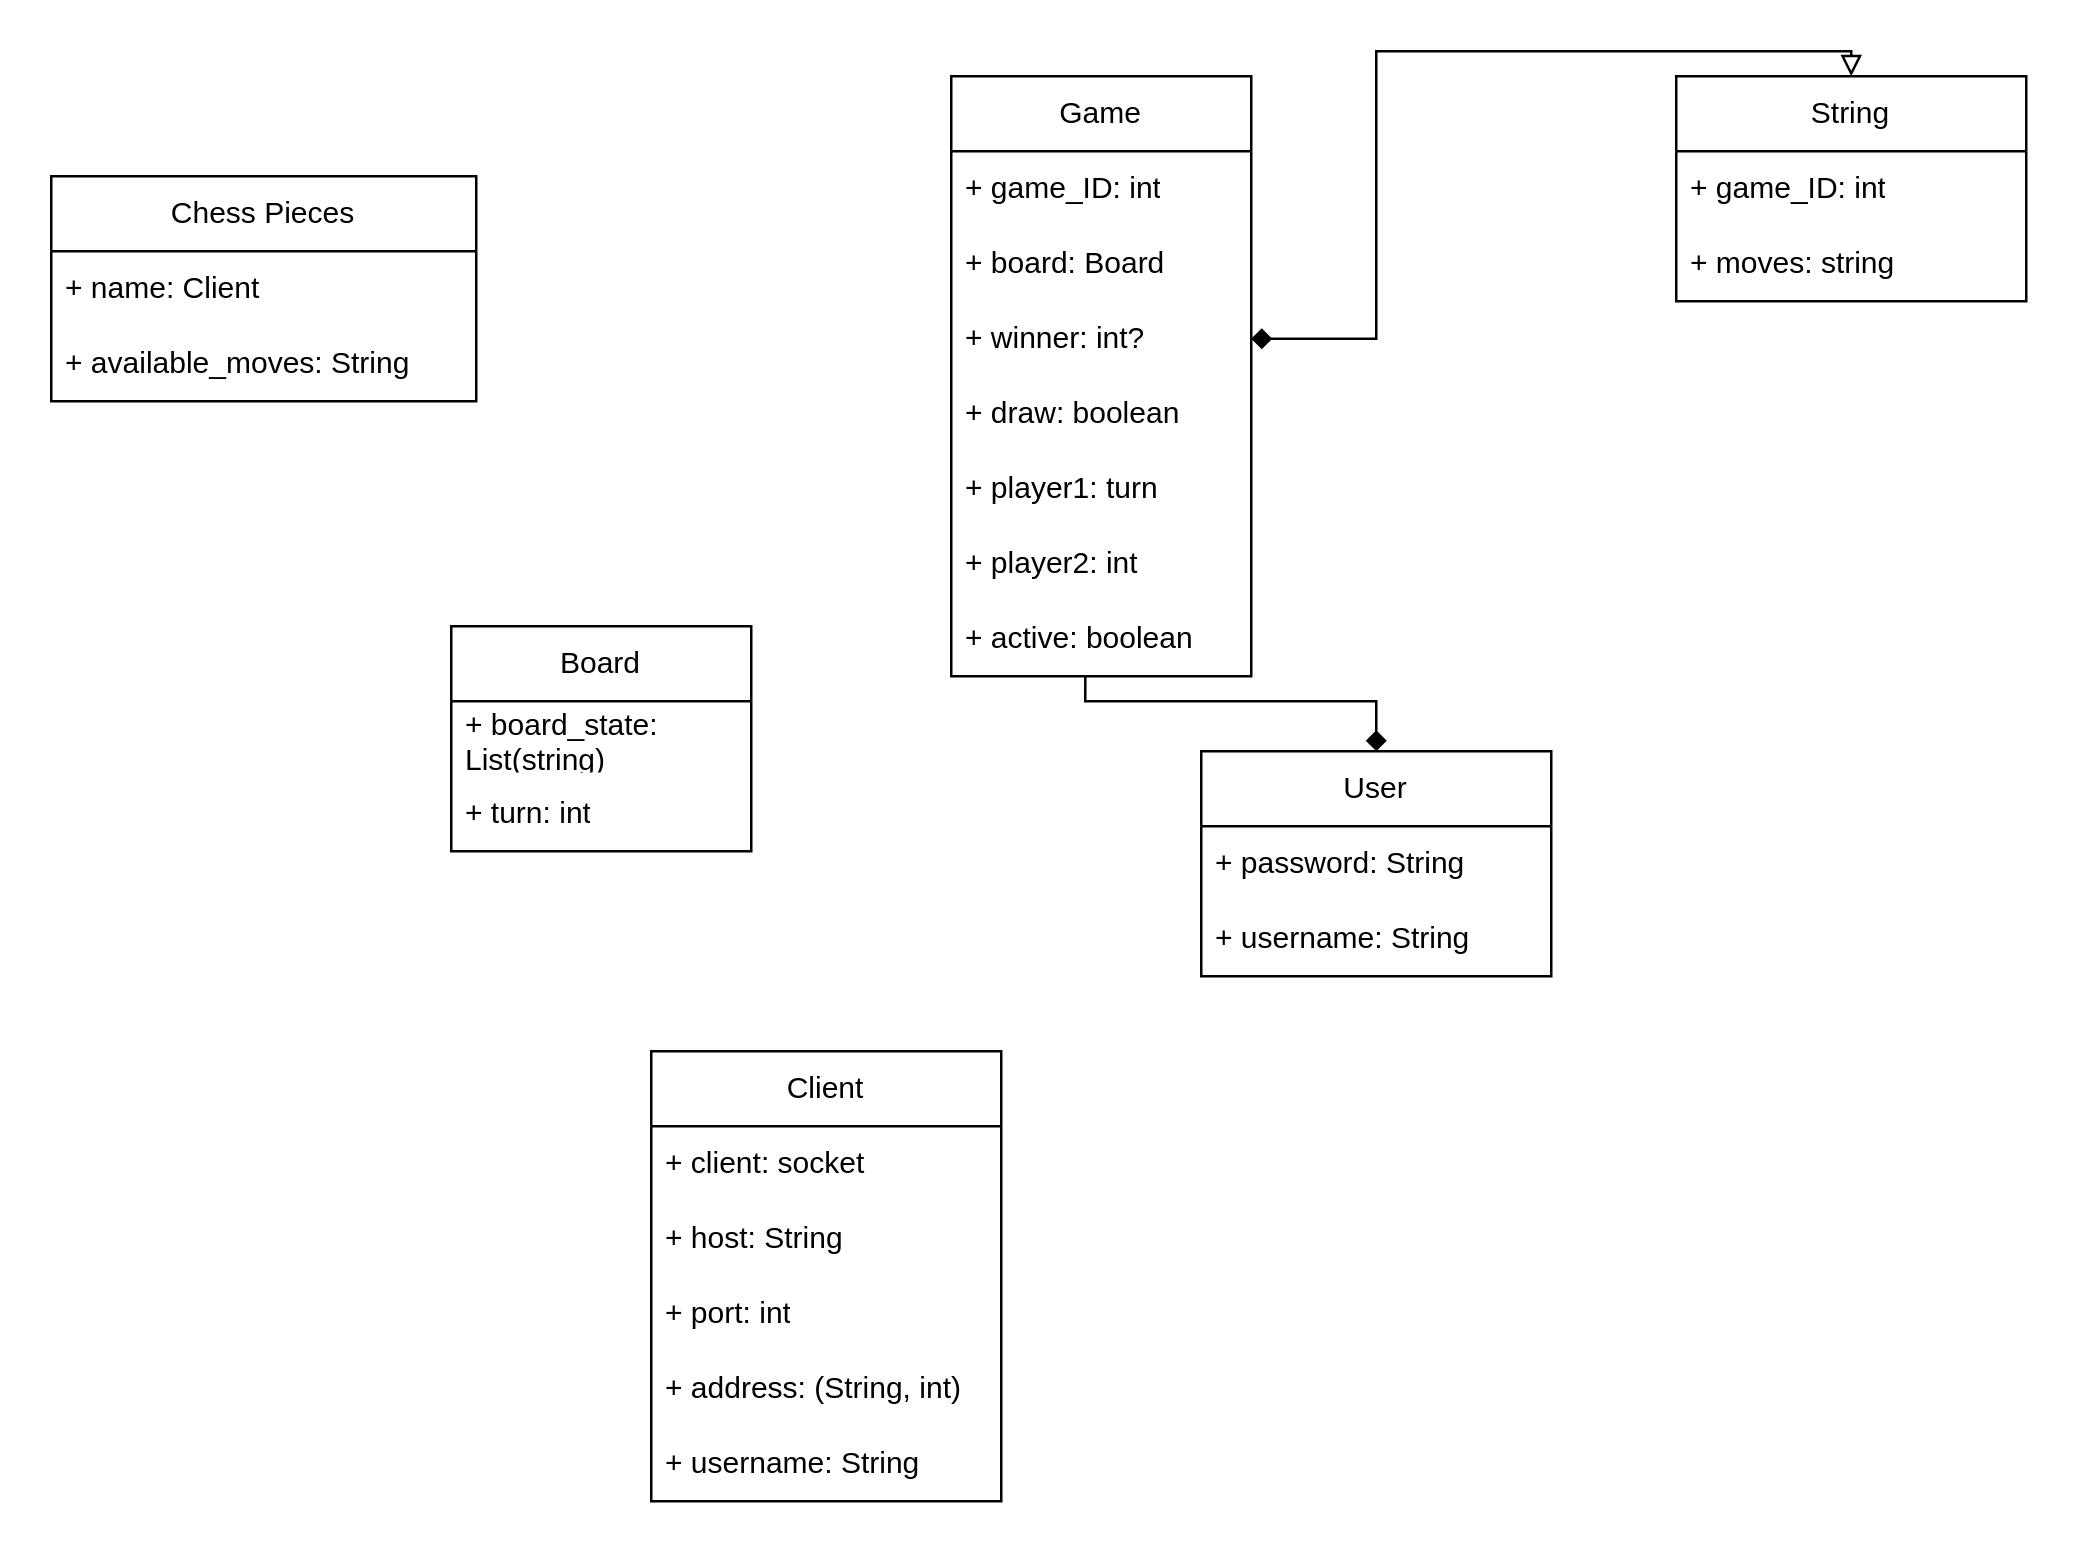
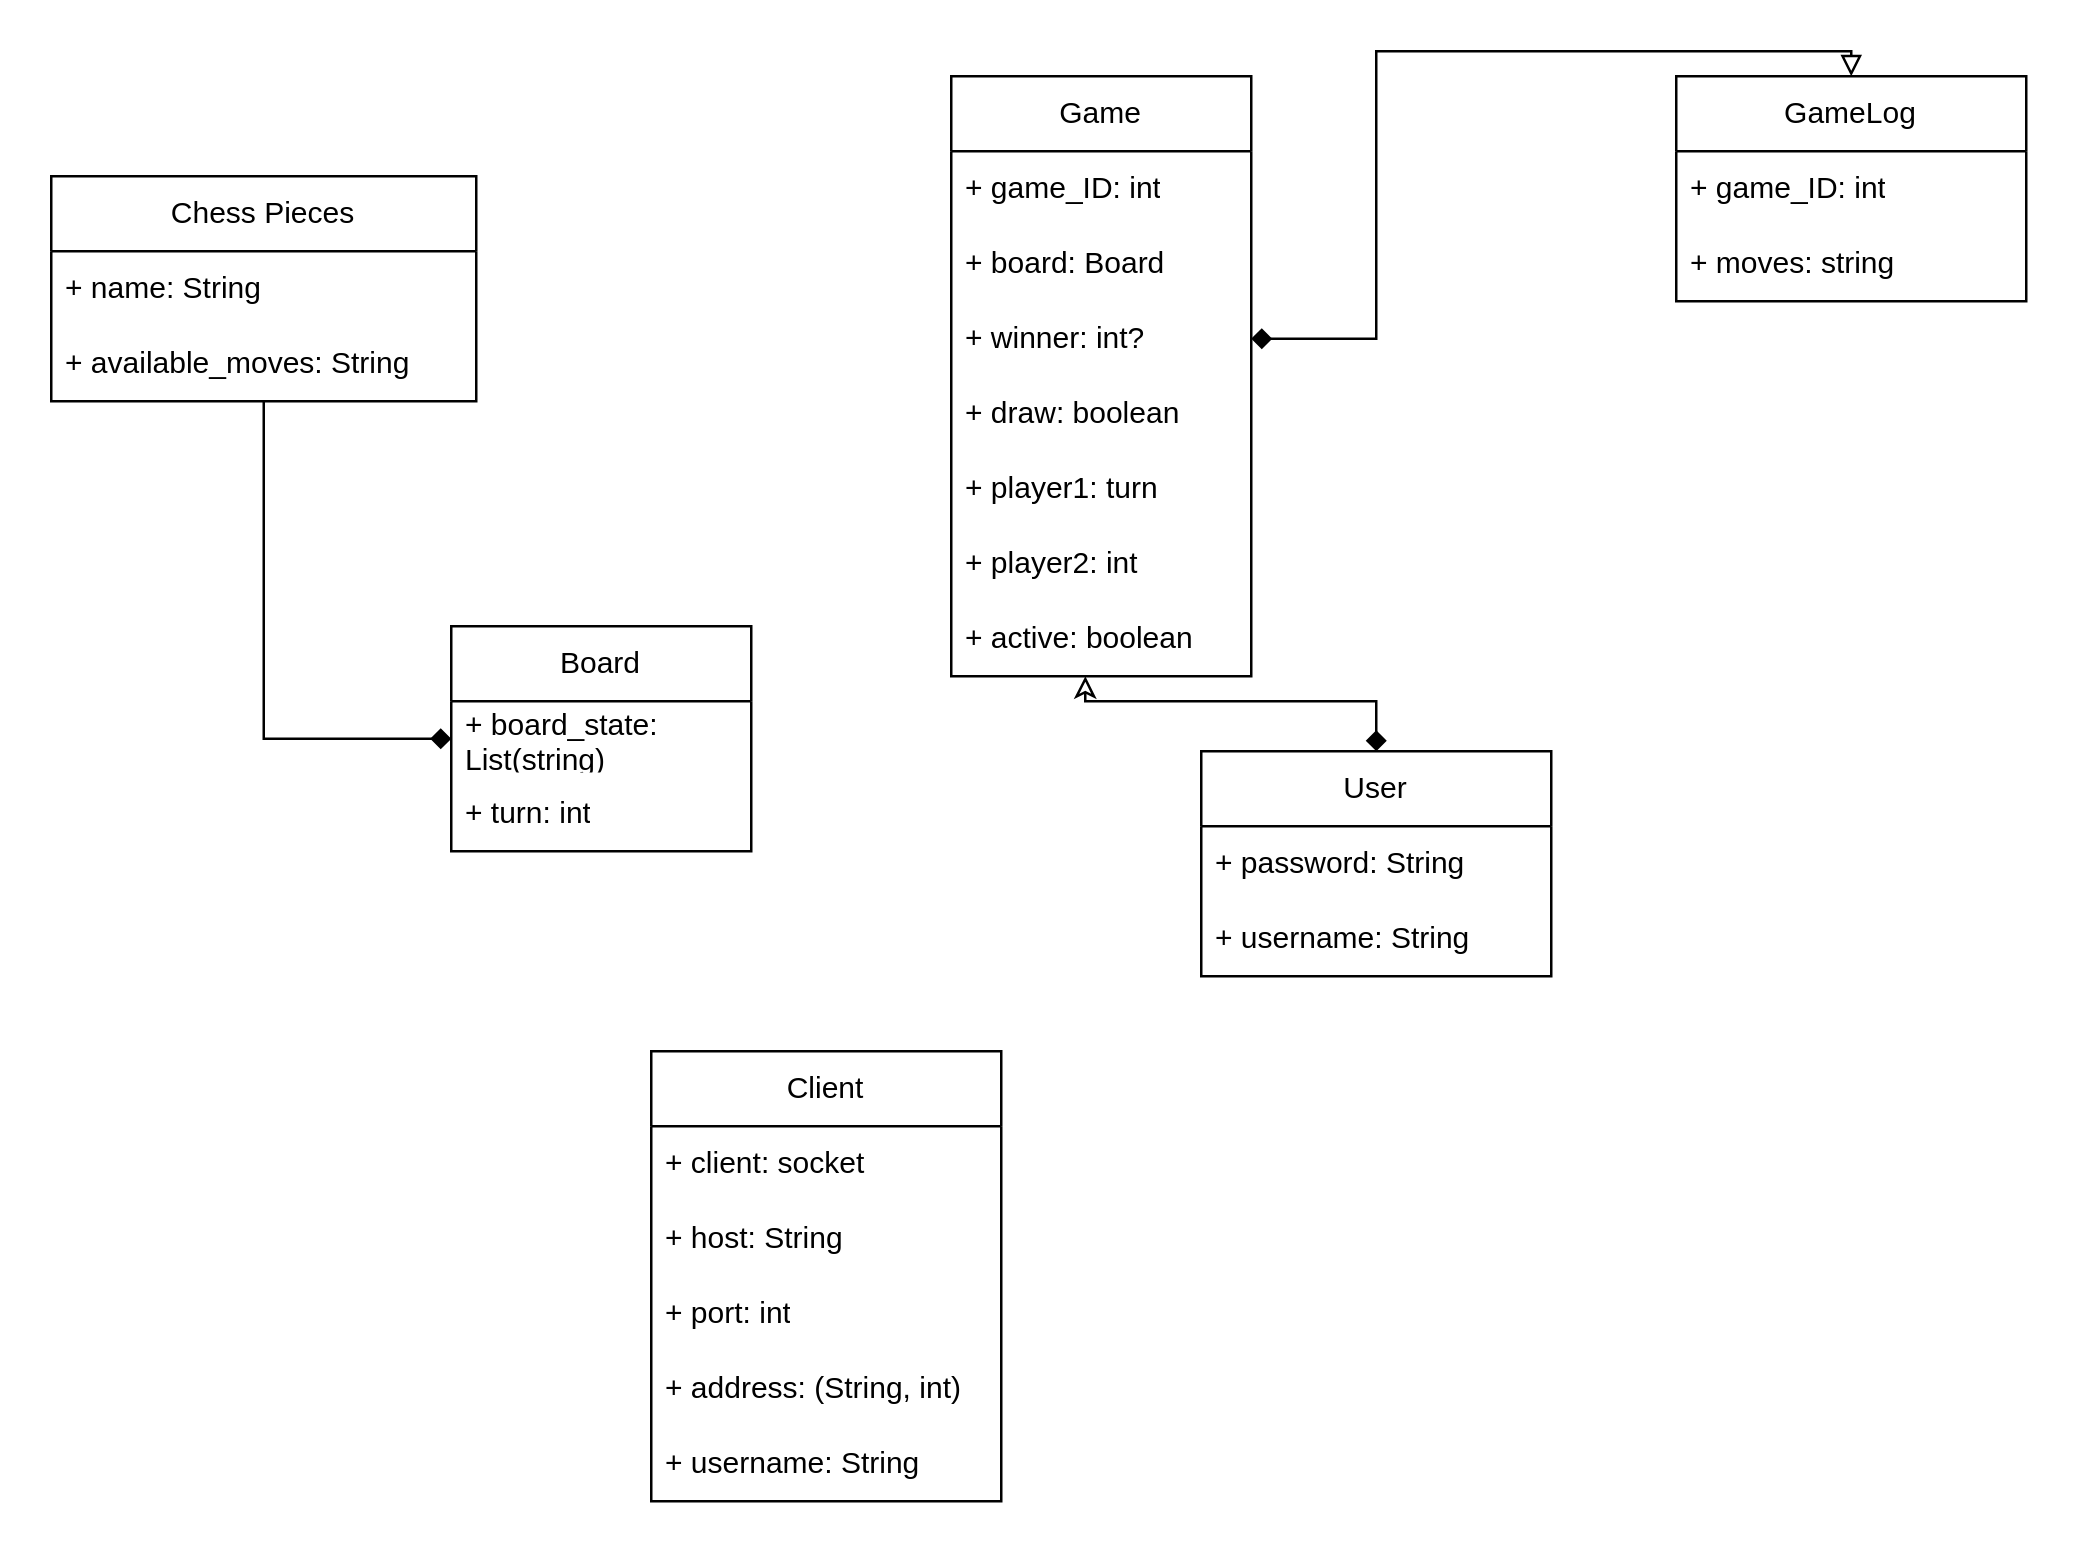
- <mxCell id="23" value="String" style="swimlane;fontStyle=0;childLayout=stackLayout;horizontal=1;startSize=30;horizontalStack=0;resizeParent=1;resizeParentMax=0;resizeLast=0;collapsible=1;marginBottom=0;whiteSpace=wrap;html=1;" parent="1" vertex="1"><mxGeometry x="670" y="30" width="140" height="90" as="geometry" /></mxCell>
+ <mxCell id="23" value="GameLog" style="swimlane;fontStyle=0;childLayout=stackLayout;horizontal=1;startSize=30;horizontalStack=0;resizeParent=1;resizeParentMax=0;resizeLast=0;collapsible=1;marginBottom=0;whiteSpace=wrap;html=1;" parent="1" vertex="1"><mxGeometry x="670" y="30" width="140" height="90" as="geometry" /></mxCell>
- <mxCell id="29" value="+ name: Client" style="text;strokeColor=none;fillColor=none;align=left;verticalAlign=middle;spacingLeft=4;spacingRight=4;overflow=hidden;points=[[0,0.5],[1,0.5]];portConstraint=eastwest;rotatable=0;whiteSpace=wrap;html=1;" parent="28" vertex="1"><mxGeometry y="30" width="170" height="30" as="geometry" /></mxCell>
+ <mxCell id="29" value="+ name: String" style="text;strokeColor=none;fillColor=none;align=left;verticalAlign=middle;spacingLeft=4;spacingRight=4;overflow=hidden;points=[[0,0.5],[1,0.5]];portConstraint=eastwest;rotatable=0;whiteSpace=wrap;html=1;" parent="28" vertex="1"><mxGeometry y="30" width="170" height="30" as="geometry" /></mxCell>
+ <mxCell id="27" style="edgeStyle=orthogonalEdgeStyle;rounded=0;orthogonalLoop=1;jettySize=auto;html=1;startArrow=none;startFill=0;endArrow=diamond;endFill=1;" parent="1" source="28" target="21" edge="1"><mxGeometry relative="1" as="geometry" /></mxCell>
- <mxCell id="8" style="edgeStyle=orthogonalEdgeStyle;rounded=0;orthogonalLoop=1;jettySize=auto;html=1;startArrow=diamond;startFill=1;endArrow=none;endFill=0;entryX=0.447;entryY=1;entryDx=0;entryDy=0;entryPerimeter=0;" parent="1" source="9" target="19" edge="1"><mxGeometry relative="1" as="geometry"><mxPoint x="430" y="230" as="targetPoint" /><Array as="points"><mxPoint x="550" y="280" /><mxPoint x="434" y="280" /></Array></mxGeometry></mxCell>
+ <mxCell id="8" style="edgeStyle=orthogonalEdgeStyle;rounded=0;orthogonalLoop=1;jettySize=auto;html=1;startArrow=diamond;startFill=1;endArrow=classic;endFill=0;entryX=0.447;entryY=1;entryDx=0;entryDy=0;entryPerimeter=0;" parent="1" source="9" target="19" edge="1"><mxGeometry relative="1" as="geometry"><mxPoint x="430" y="230" as="targetPoint" /><Array as="points"><mxPoint x="550" y="280" /><mxPoint x="434" y="280" /></Array></mxGeometry></mxCell>
